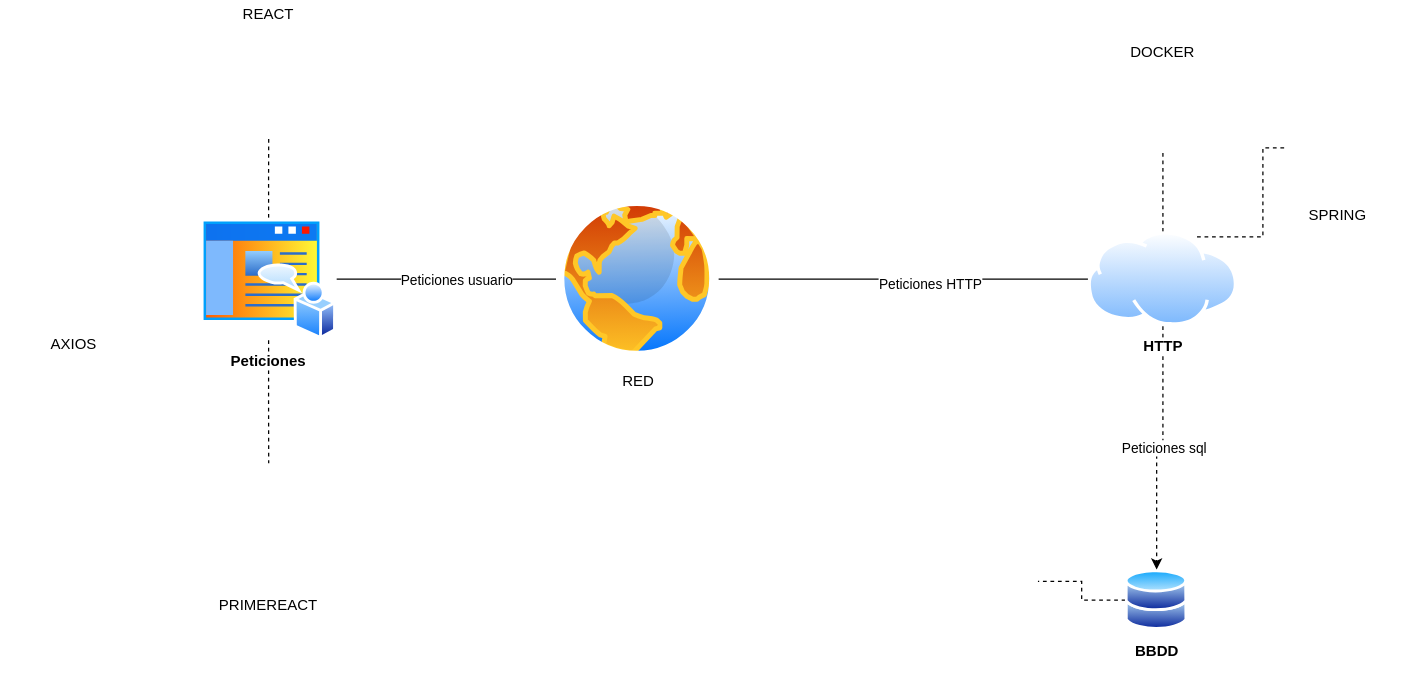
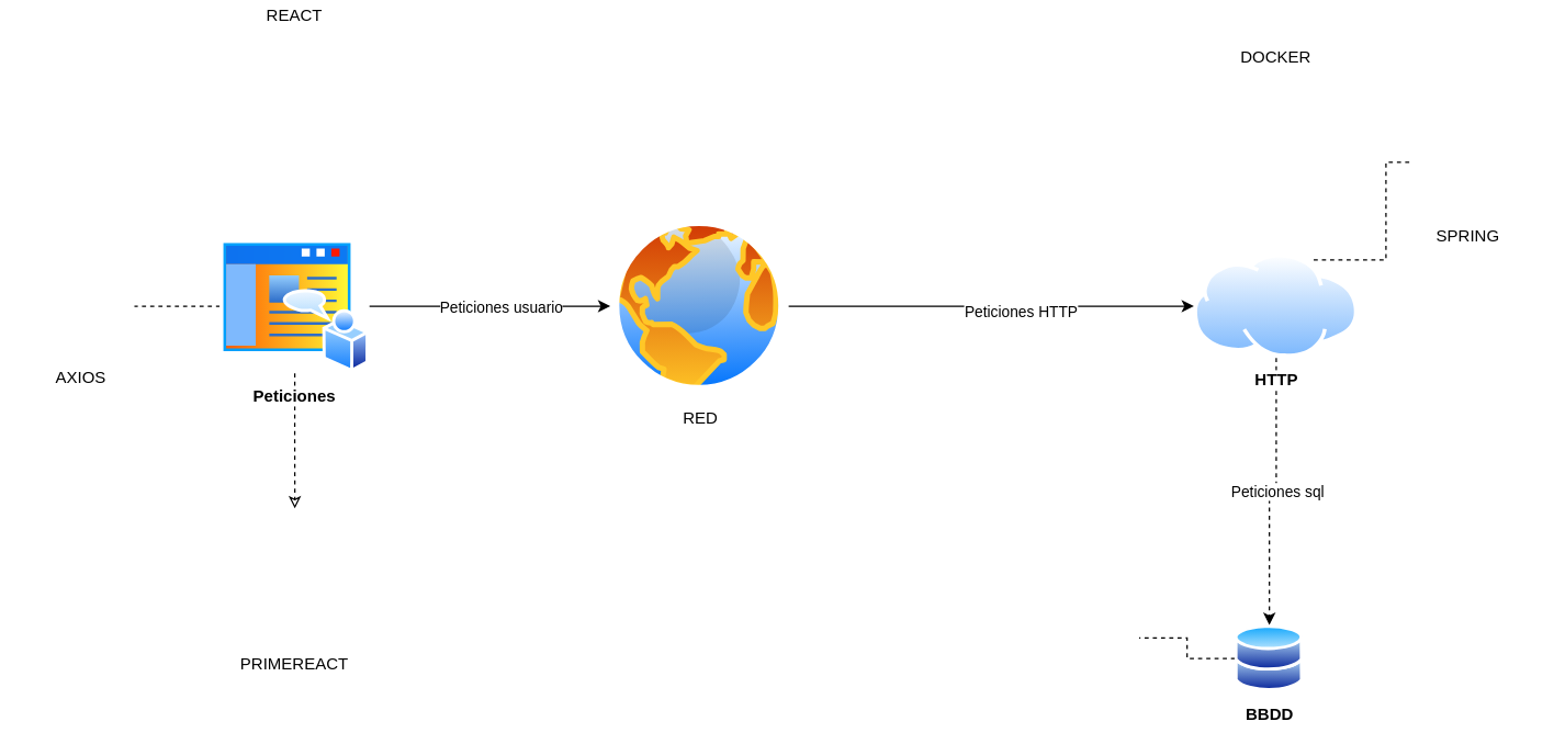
- <mxCell id="12" style="edgeStyle=orthogonalEdgeStyle;rounded=0;orthogonalLoop=1;jettySize=auto;html=1;exitX=0.5;exitY=0;exitDx=0;exitDy=0;dashed=1;endArrow=none;endFill=0;" edge="1" parent="1" source="14" target="18"><mxGeometry relative="1" as="geometry" /></mxCell>
- <mxCell id="6" style="edgeStyle=orthogonalEdgeStyle;rounded=0;orthogonalLoop=1;jettySize=auto;html=1;exitX=0.5;exitY=0;exitDx=0;exitDy=0;dashed=1;endArrow=none;endFill=0;" edge="1" parent="1" source="8" target="21"><mxGeometry relative="1" as="geometry" /></mxCell>
+ <mxCell id="11" style="edgeStyle=orthogonalEdgeStyle;rounded=0;orthogonalLoop=1;jettySize=auto;html=1;exitX=0;exitY=0.5;exitDx=0;exitDy=0;dashed=1;endArrow=none;endFill=0;" edge="1" parent="1" source="14" target="20"><mxGeometry relative="1" as="geometry" /></mxCell>
- <mxCell id="9" style="edgeStyle=orthogonalEdgeStyle;rounded=0;orthogonalLoop=1;jettySize=auto;html=1;exitX=1;exitY=0.5;exitDx=0;exitDy=0;endArrow=none;" edge="1" parent="1" source="14" target="17"><mxGeometry relative="1" as="geometry" /></mxCell>
+ <mxCell id="9" style="edgeStyle=orthogonalEdgeStyle;rounded=0;orthogonalLoop=1;jettySize=auto;html=1;exitX=1;exitY=0.5;exitDx=0;exitDy=0;" edge="1" parent="1" source="14" target="17"><mxGeometry relative="1" as="geometry" /></mxCell>
- <mxCell id="15" style="edgeStyle=orthogonalEdgeStyle;rounded=0;orthogonalLoop=1;jettySize=auto;html=1;exitX=1;exitY=0.5;exitDx=0;exitDy=0;entryX=0;entryY=0.5;entryDx=0;entryDy=0;endArrow=none;" edge="1" parent="1" source="17" target="8"><mxGeometry relative="1" as="geometry" /></mxCell>
+ <mxCell id="15" style="edgeStyle=orthogonalEdgeStyle;rounded=0;orthogonalLoop=1;jettySize=auto;html=1;exitX=1;exitY=0.5;exitDx=0;exitDy=0;entryX=0;entryY=0.5;entryDx=0;entryDy=0;" edge="1" parent="1" source="17" target="8"><mxGeometry relative="1" as="geometry" /></mxCell>
- <mxCell id="13" style="edgeStyle=orthogonalEdgeStyle;rounded=0;orthogonalLoop=1;jettySize=auto;html=1;exitX=0.5;exitY=1;exitDx=0;exitDy=0;dashed=1;endArrow=none;endFill=0;" edge="1" parent="1" source="14" target="19"><mxGeometry relative="1" as="geometry" /></mxCell>
+ <mxCell id="13" style="edgeStyle=orthogonalEdgeStyle;rounded=0;orthogonalLoop=1;jettySize=auto;html=1;exitX=0.5;exitY=1;exitDx=0;exitDy=0;dashed=1;endArrow=classic;endFill=0;" edge="1" parent="1" source="14" target="19"><mxGeometry relative="1" as="geometry" /></mxCell>
